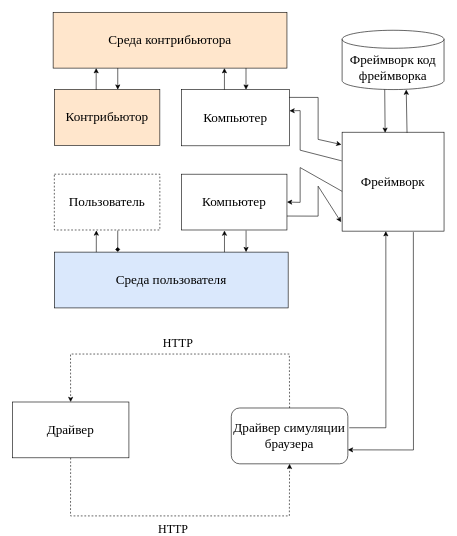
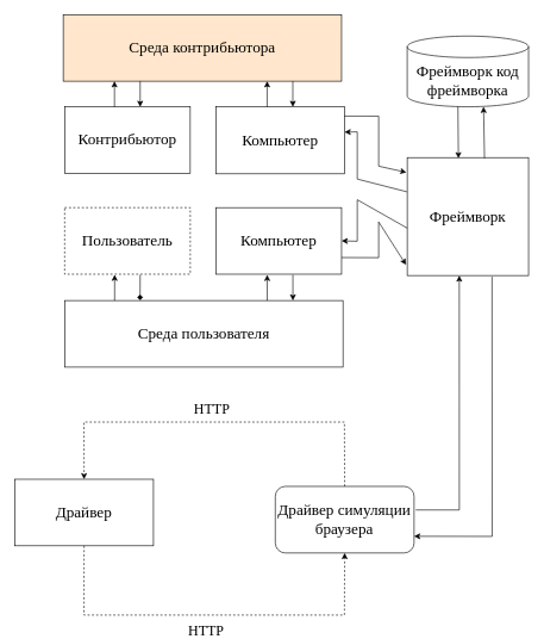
- <mxCell id="2" value="&lt;span style=&quot;font-size: 22px;&quot;&gt;Контрибьютор&lt;/span&gt;" style="rounded=0;whiteSpace=wrap;html=1;fontFamily=isocpeur;fillColor=#ffe6cc;" parent="1" vertex="1"><mxGeometry x="90" y="148.9" width="176" height="93.1" as="geometry" /></mxCell>
+ <mxCell id="2" value="&lt;span style=&quot;font-size: 22px;&quot;&gt;Контрибьютор&lt;/span&gt;" style="rounded=0;whiteSpace=wrap;html=1;fontFamily=isocpeur;" parent="1" vertex="1"><mxGeometry x="90" y="148.9" width="176" height="93.1" as="geometry" /></mxCell>
- <mxCell id="12" value="Среда пользователя" style="rounded=0;whiteSpace=wrap;html=1;rotation=0;fontSize=22;fontFamily=isocpeur;fillColor=#dae8fc;" vertex="1" parent="1"><mxGeometry x="90" y="420" width="390" height="93.1" as="geometry" /></mxCell>
+ <mxCell id="12" value="Среда пользователя" style="rounded=0;whiteSpace=wrap;html=1;rotation=0;fontSize=22;fontFamily=isocpeur;" vertex="1" parent="1"><mxGeometry x="90" y="420" width="390" height="93.1" as="geometry" /></mxCell>
